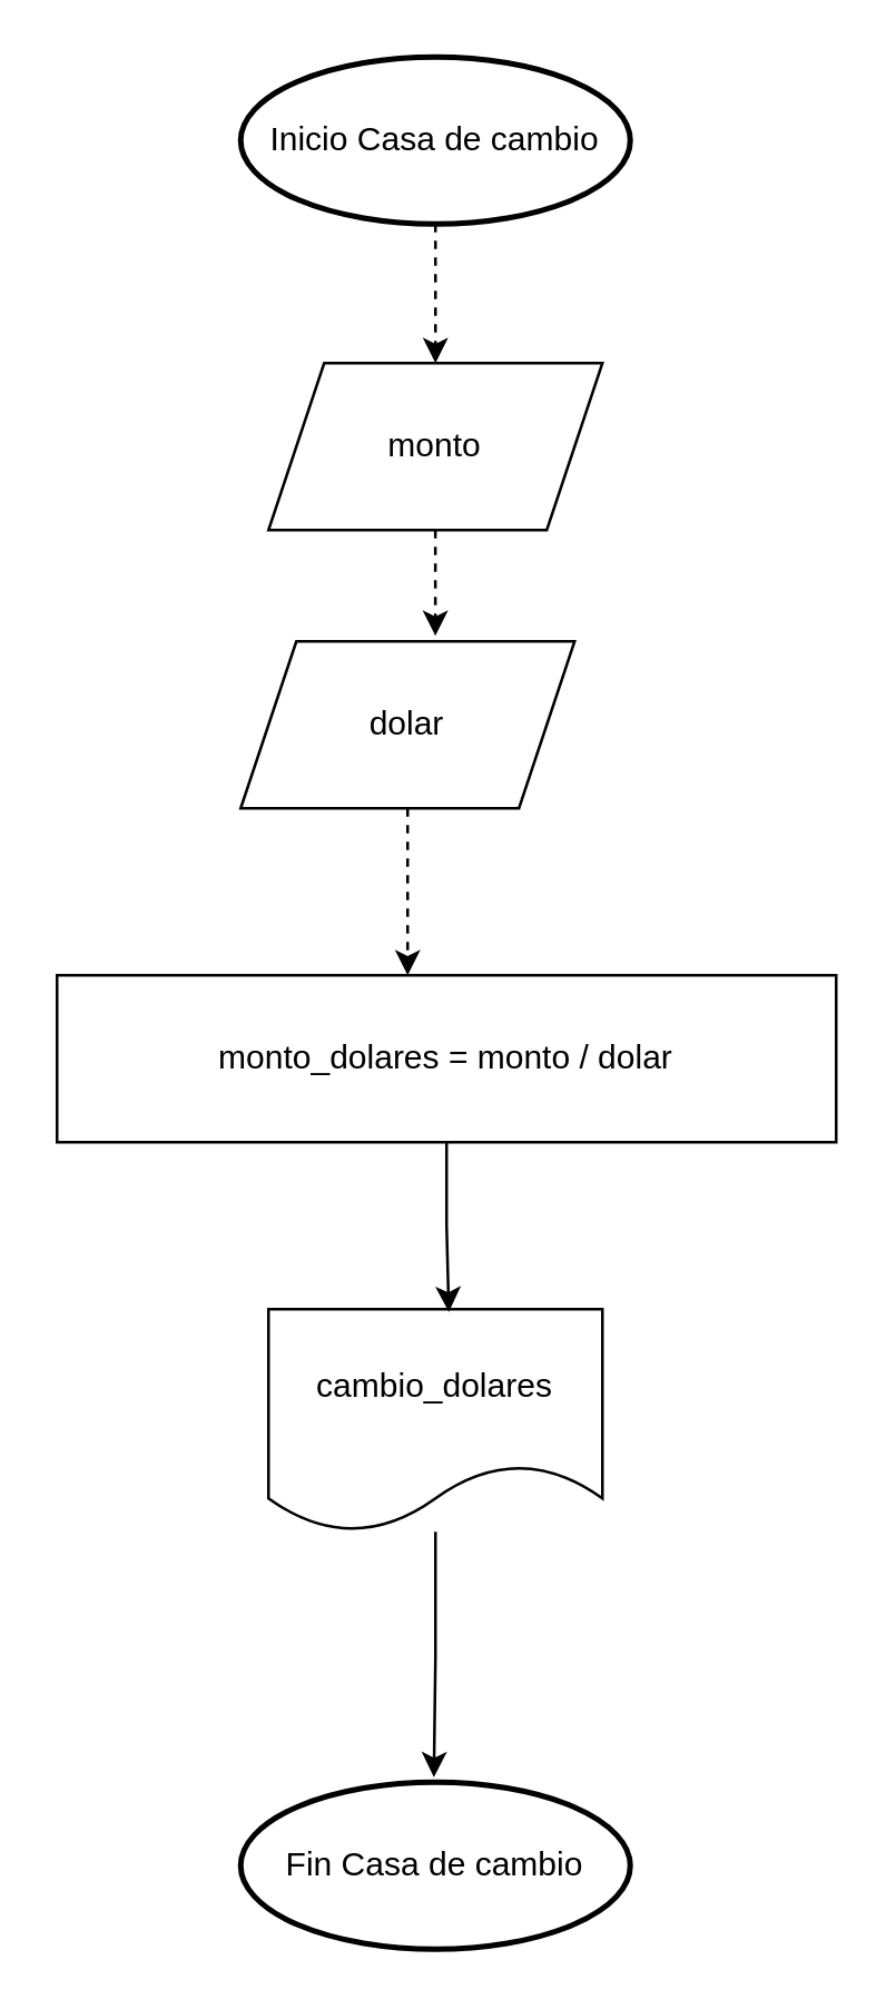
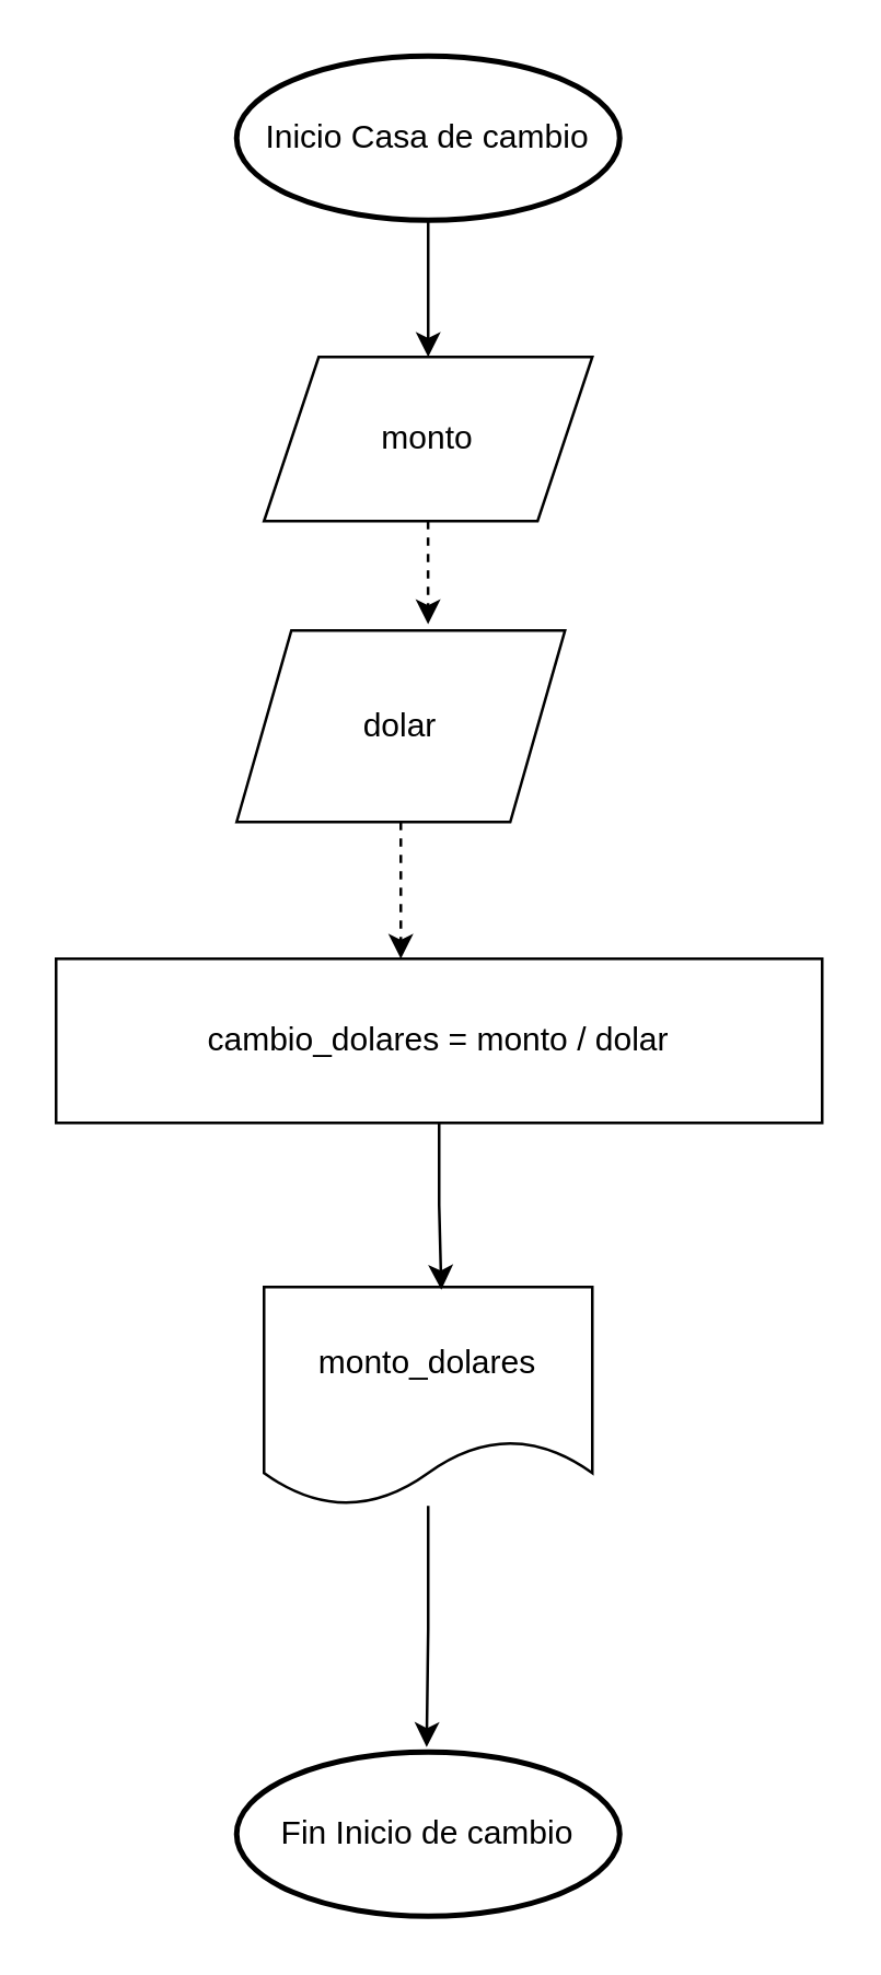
- <mxCell id="2" style="edgeStyle=orthogonalEdgeStyle;rounded=0;orthogonalLoop=1;jettySize=auto;html=1;entryX=0.5;entryY=0;entryDx=0;entryDy=0;dashed=1;" edge="1" parent="1" source="3" target="5"><mxGeometry relative="1" as="geometry" /></mxCell>
+ <mxCell id="2" style="edgeStyle=orthogonalEdgeStyle;rounded=0;orthogonalLoop=1;jettySize=auto;html=1;entryX=0.5;entryY=0;entryDx=0;entryDy=0;" edge="1" parent="1" source="3" target="5"><mxGeometry relative="1" as="geometry" /></mxCell>
- <mxCell id="7" value="dolar" style="shape=parallelogram;perimeter=parallelogramPerimeter;whiteSpace=wrap;html=1;fixedSize=1;" vertex="1" parent="1"><mxGeometry x="86" y="230" width="120" height="60" as="geometry" /></mxCell>
+ <mxCell id="7" value="dolar" style="shape=parallelogram;perimeter=parallelogramPerimeter;whiteSpace=wrap;html=1;fixedSize=1;" vertex="1" parent="1"><mxGeometry x="86" y="230" width="120" height="70" as="geometry" /></mxCell>
- <mxCell id="6" value="monto_dolares = monto / dolar" style="rounded=0;whiteSpace=wrap;html=1;" vertex="1" parent="1"><mxGeometry x="20" y="350" width="280" height="60" as="geometry" /></mxCell>
+ <mxCell id="6" value="cambio_dolares = monto / dolar" style="rounded=0;whiteSpace=wrap;html=1;" vertex="1" parent="1"><mxGeometry x="20" y="350" width="280" height="60" as="geometry" /></mxCell>
- <mxCell id="8" value="cambio_dolares" style="shape=document;whiteSpace=wrap;html=1;boundedLbl=1;" vertex="1" parent="1"><mxGeometry x="96" y="470" width="120" height="80" as="geometry" /></mxCell>
+ <mxCell id="8" value="monto_dolares" style="shape=document;whiteSpace=wrap;html=1;boundedLbl=1;" vertex="1" parent="1"><mxGeometry x="96" y="470" width="120" height="80" as="geometry" /></mxCell>
- <mxCell id="4" value="Fin Casa de cambio" style="strokeWidth=2;html=1;shape=mxgraph.flowchart.start_1;whiteSpace=wrap;" vertex="1" parent="1"><mxGeometry x="86" y="640" width="140" height="60" as="geometry" /></mxCell>
+ <mxCell id="4" value="Fin Inicio de cambio" style="strokeWidth=2;html=1;shape=mxgraph.flowchart.start_1;whiteSpace=wrap;" vertex="1" parent="1"><mxGeometry x="86" y="640" width="140" height="60" as="geometry" /></mxCell>
